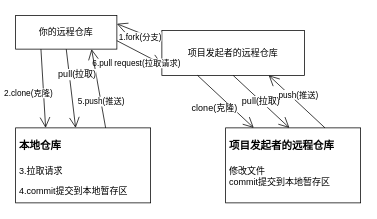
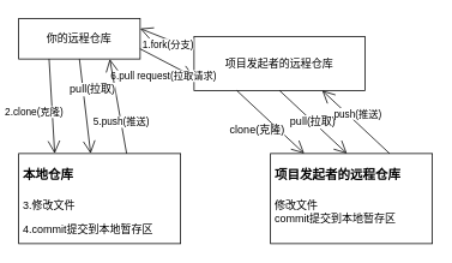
- <mxCell id="12" value="&lt;h1&gt;&lt;font style=&quot;font-size: 14px;&quot;&gt;本地仓库&lt;/font&gt;&lt;/h1&gt;&lt;p&gt;3.拉取请求&lt;/p&gt;&lt;p&gt;4.commit提交到本地暂存区&lt;/p&gt;" style="text;html=1;strokeColor=default;fillColor=none;spacing=5;spacingTop=-20;whiteSpace=wrap;overflow=hidden;rounded=0;" vertex="1" parent="1"><mxGeometry x="20" y="170" width="180" height="100" as="geometry" /></mxCell>
+ <mxCell id="12" value="&lt;h1&gt;&lt;font style=&quot;font-size: 14px;&quot;&gt;本地仓库&lt;/font&gt;&lt;/h1&gt;&lt;p&gt;3.修改文件&lt;/p&gt;&lt;p&gt;4.commit提交到本地暂存区&lt;/p&gt;" style="text;html=1;strokeColor=default;fillColor=none;spacing=5;spacingTop=-20;whiteSpace=wrap;overflow=hidden;rounded=0;" vertex="1" parent="1"><mxGeometry x="20" y="170" width="180" height="100" as="geometry" /></mxCell>
